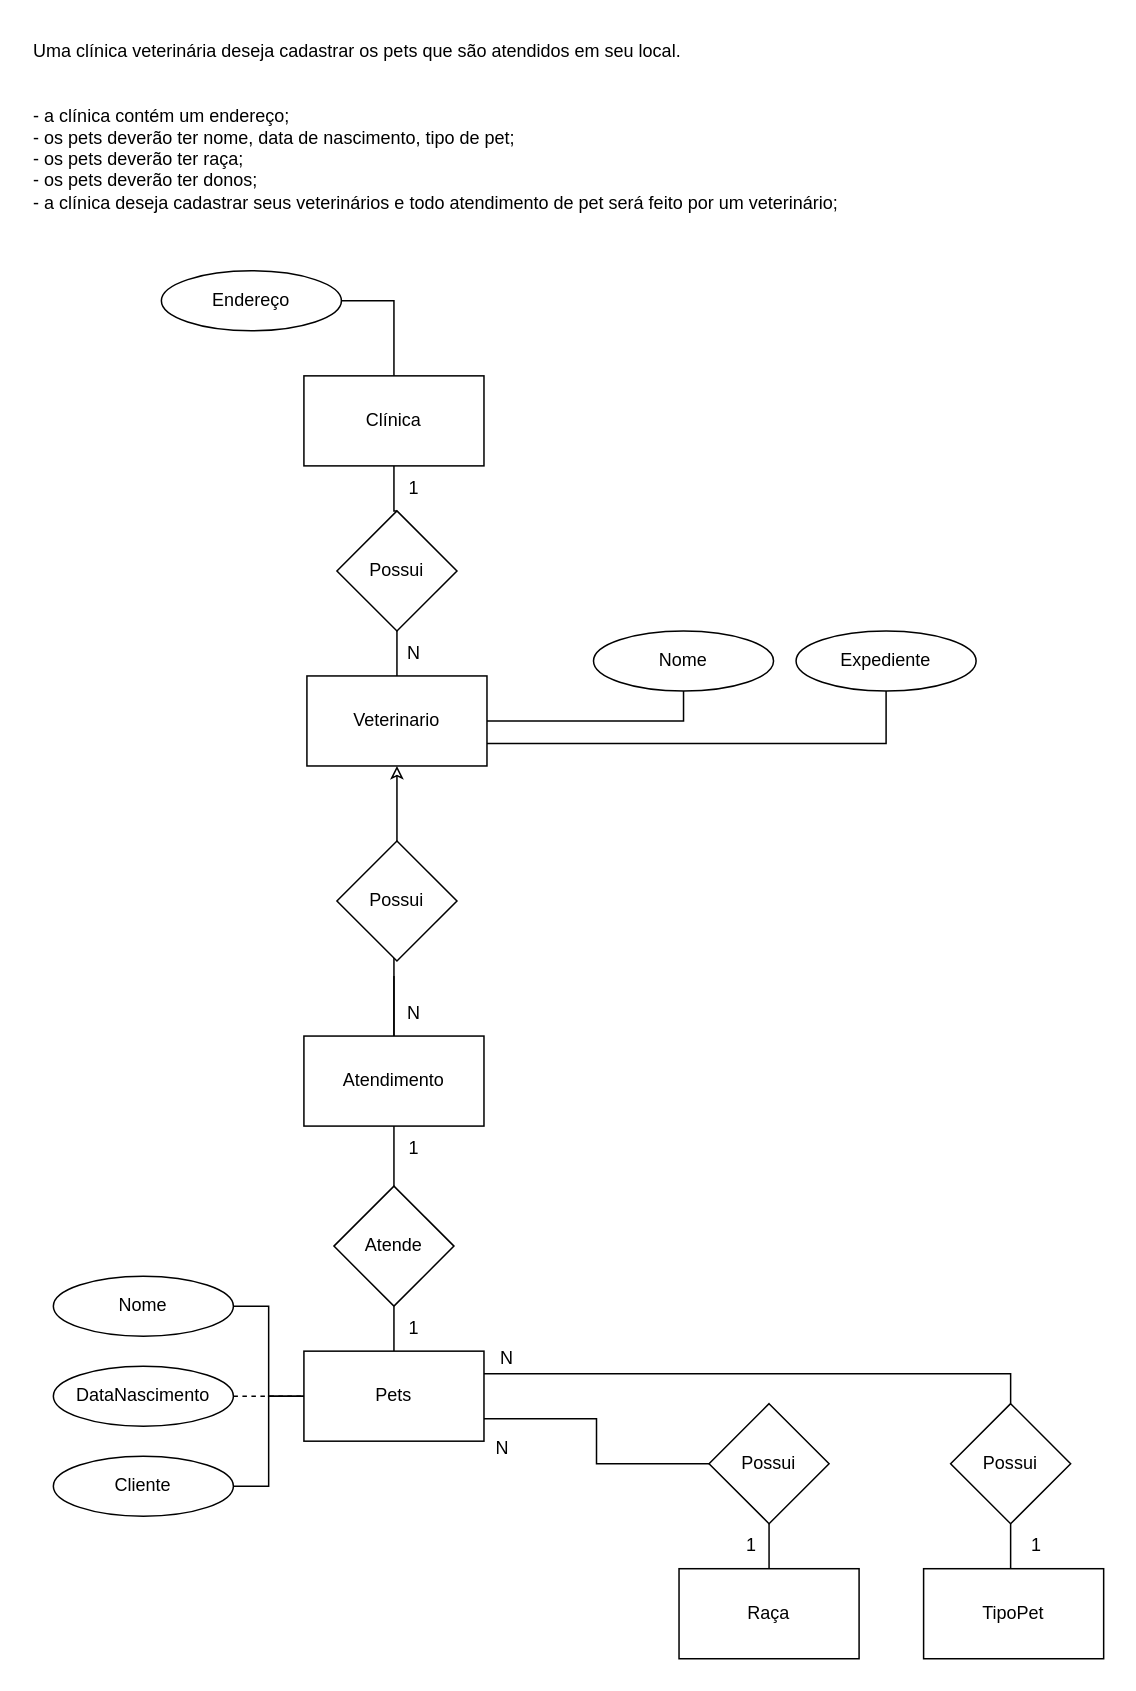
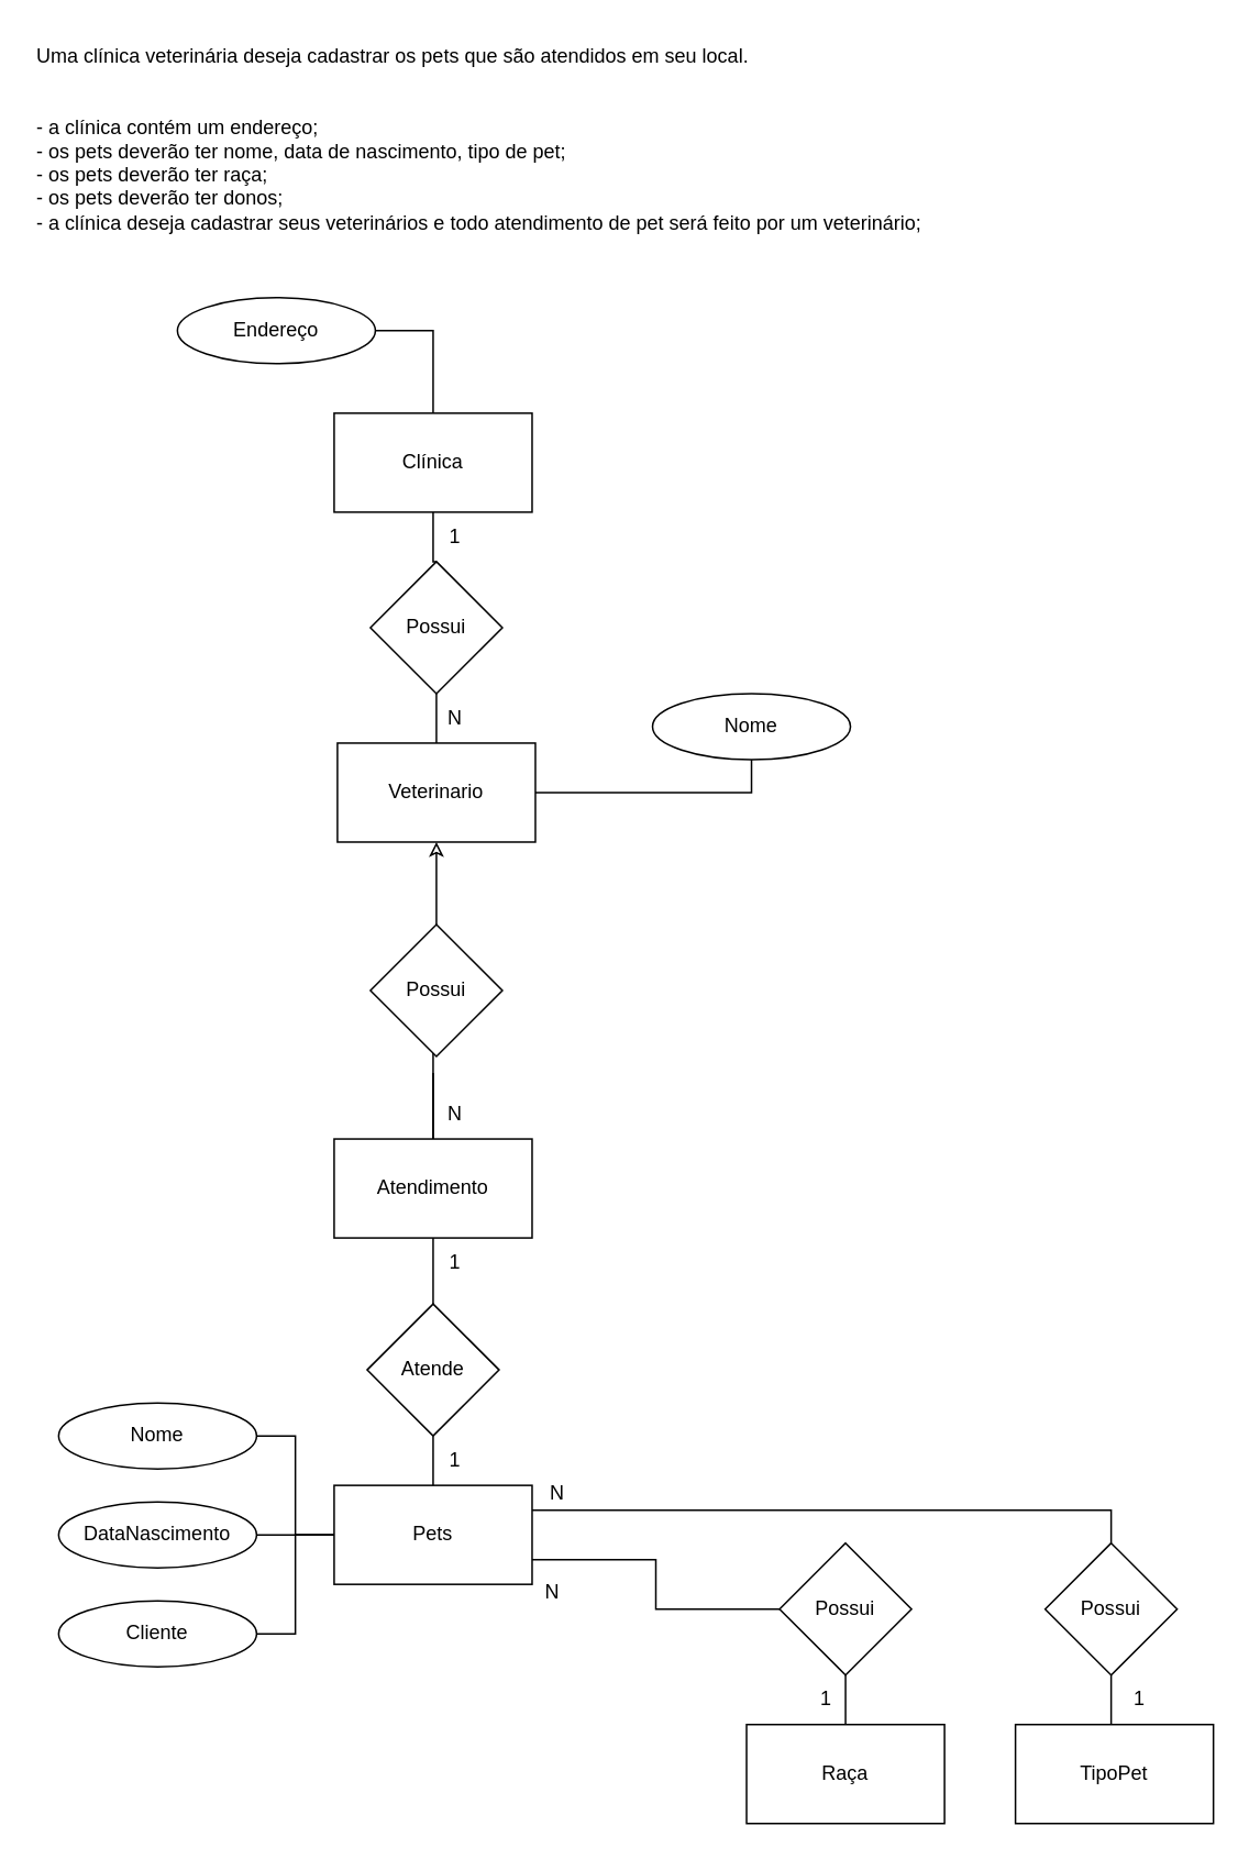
- <mxCell id="7" value="Expediente" style="ellipse;whiteSpace=wrap;html=1;" parent="1" vertex="1"><mxGeometry x="530" y="420" width="120" height="40" as="geometry" /></mxCell>
- <mxCell id="6" style="edgeStyle=orthogonalEdgeStyle;rounded=0;orthogonalLoop=1;jettySize=auto;html=1;exitX=0.5;exitY=1;exitDx=0;exitDy=0;entryX=1;entryY=0.75;entryDx=0;entryDy=0;endArrow=none;endFill=0;" edge="1" parent="1" source="7" target="17"><mxGeometry relative="1" as="geometry" /></mxCell>
- <mxCell id="12" style="edgeStyle=orthogonalEdgeStyle;rounded=0;orthogonalLoop=1;jettySize=auto;html=1;exitX=1;exitY=0.5;exitDx=0;exitDy=0;entryX=0;entryY=0.5;entryDx=0;entryDy=0;endArrow=none;endFill=0;dashed=1;" parent="1" source="13" target="9" edge="1"><mxGeometry relative="1" as="geometry" /></mxCell>
+ <mxCell id="12" style="edgeStyle=orthogonalEdgeStyle;rounded=0;orthogonalLoop=1;jettySize=auto;html=1;exitX=1;exitY=0.5;exitDx=0;exitDy=0;entryX=0;entryY=0.5;entryDx=0;entryDy=0;endArrow=none;endFill=0;" parent="1" source="13" target="9" edge="1"><mxGeometry relative="1" as="geometry" /></mxCell>
